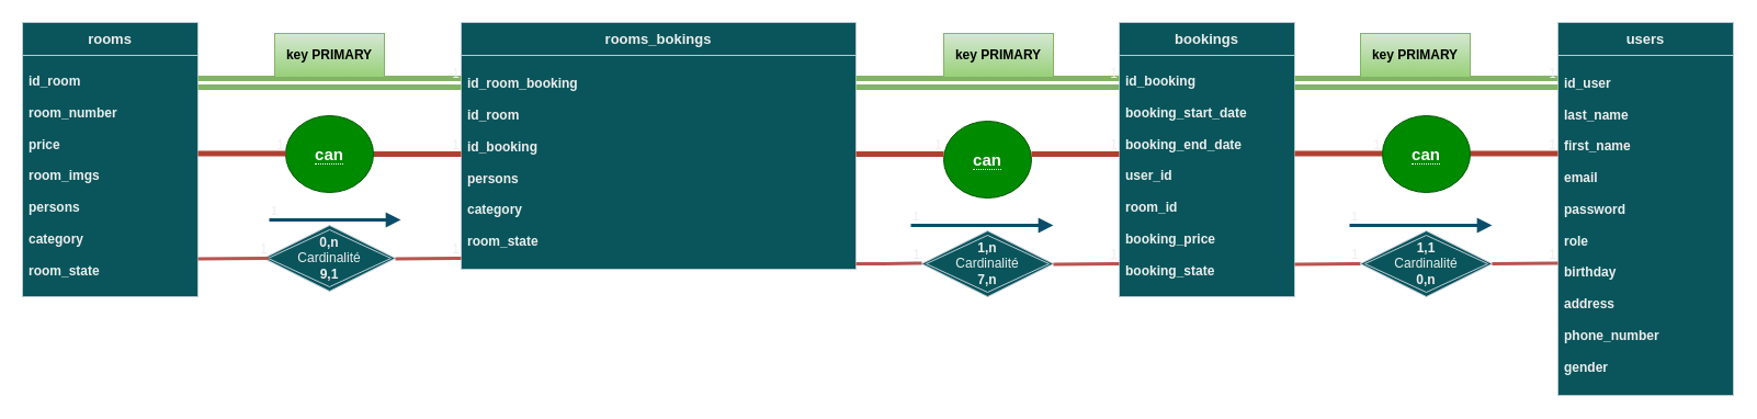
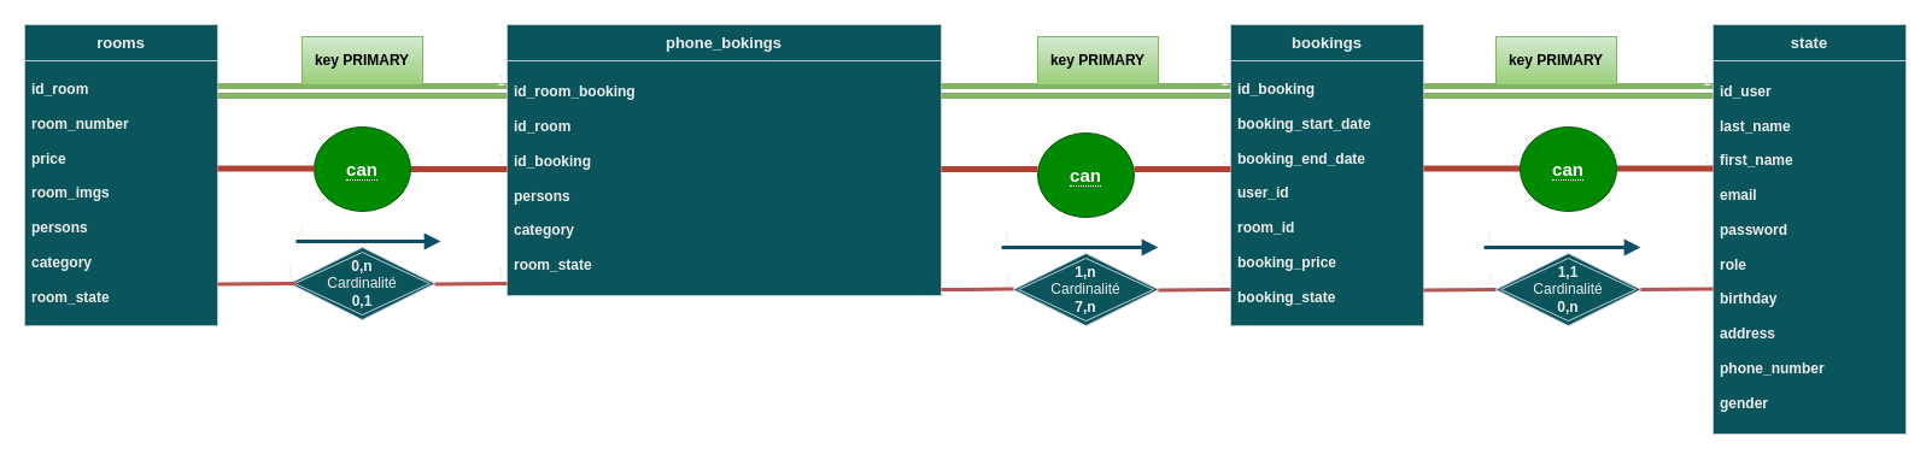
- <mxCell id="8" value="&lt;b&gt;&lt;font style=&quot;font-size: 13px;&quot;&gt;rooms_bokings&lt;/font&gt;&lt;/b&gt;" style="swimlane;fontStyle=0;childLayout=stackLayout;horizontal=1;startSize=30;horizontalStack=0;resizeParent=1;resizeParentMax=0;resizeLast=0;collapsible=1;marginBottom=0;whiteSpace=wrap;html=1;labelBackgroundColor=none;fillColor=#09555B;strokeColor=#BAC8D3;fontColor=#EEEEEE;direction=east;" vertex="1" parent="1"><mxGeometry x="420" y="20" width="360" height="225" as="geometry"><mxRectangle x="280" y="160" width="135" height="30" as="alternateBounds" /></mxGeometry></mxCell>
+ <mxCell id="8" value="&lt;b&gt;&lt;font style=&quot;font-size: 13px;&quot;&gt;phone_bokings&lt;/font&gt;&lt;/b&gt;" style="swimlane;fontStyle=0;childLayout=stackLayout;horizontal=1;startSize=30;horizontalStack=0;resizeParent=1;resizeParentMax=0;resizeLast=0;collapsible=1;marginBottom=0;whiteSpace=wrap;html=1;labelBackgroundColor=none;fillColor=#09555B;strokeColor=#BAC8D3;fontColor=#EEEEEE;direction=east;" vertex="1" parent="1"><mxGeometry x="420" y="20" width="360" height="225" as="geometry"><mxRectangle x="280" y="160" width="135" height="30" as="alternateBounds" /></mxGeometry></mxCell>
- <mxCell id="6" value="&lt;b&gt;&lt;font style=&quot;font-size: 13px;&quot;&gt;users&lt;/font&gt;&lt;/b&gt;" style="swimlane;fontStyle=0;childLayout=stackLayout;horizontal=1;startSize=30;horizontalStack=0;resizeParent=1;resizeParentMax=0;resizeLast=0;collapsible=1;marginBottom=0;whiteSpace=wrap;html=1;labelBackgroundColor=none;fillColor=#09555B;strokeColor=#BAC8D3;fontColor=#EEEEEE;" vertex="1" parent="1"><mxGeometry x="1420" y="20" width="160" height="340" as="geometry" /></mxCell>
+ <mxCell id="6" value="&lt;b&gt;&lt;font style=&quot;font-size: 13px;&quot;&gt;state&lt;/font&gt;&lt;/b&gt;" style="swimlane;fontStyle=0;childLayout=stackLayout;horizontal=1;startSize=30;horizontalStack=0;resizeParent=1;resizeParentMax=0;resizeLast=0;collapsible=1;marginBottom=0;whiteSpace=wrap;html=1;labelBackgroundColor=none;fillColor=#09555B;strokeColor=#BAC8D3;fontColor=#EEEEEE;" vertex="1" parent="1"><mxGeometry x="1420" y="20" width="160" height="340" as="geometry" /></mxCell>
- <mxCell id="10" value="&lt;b&gt;0,n&lt;/b&gt;&lt;br&gt;Cardinalité&lt;br&gt;&lt;b&gt;9,1&lt;/b&gt;" style="shape=rhombus;double=1;perimeter=rhombusPerimeter;whiteSpace=wrap;html=1;align=center;strokeColor=#BAC8D3;fontColor=#EEEEEE;fillColor=#09555B;" vertex="1" parent="1"><mxGeometry x="240" y="205" width="120" height="60" as="geometry" /></mxCell>
+ <mxCell id="10" value="&lt;b&gt;0,n&lt;/b&gt;&lt;br&gt;Cardinalité&lt;br&gt;&lt;b&gt;0,1&lt;/b&gt;" style="shape=rhombus;double=1;perimeter=rhombusPerimeter;whiteSpace=wrap;html=1;align=center;strokeColor=#BAC8D3;fontColor=#EEEEEE;fillColor=#09555B;" vertex="1" parent="1"><mxGeometry x="240" y="205" width="120" height="60" as="geometry" /></mxCell>
